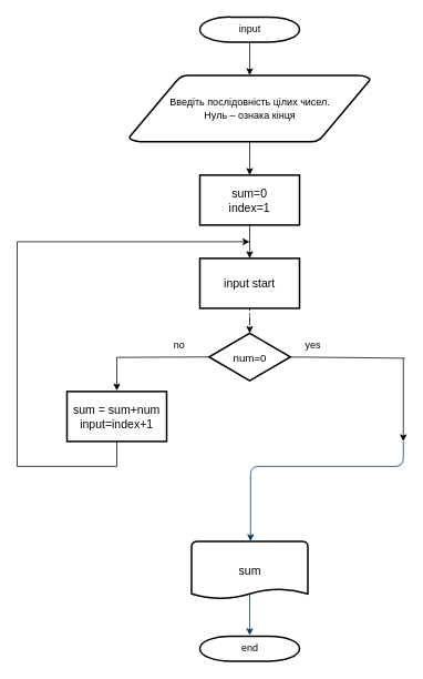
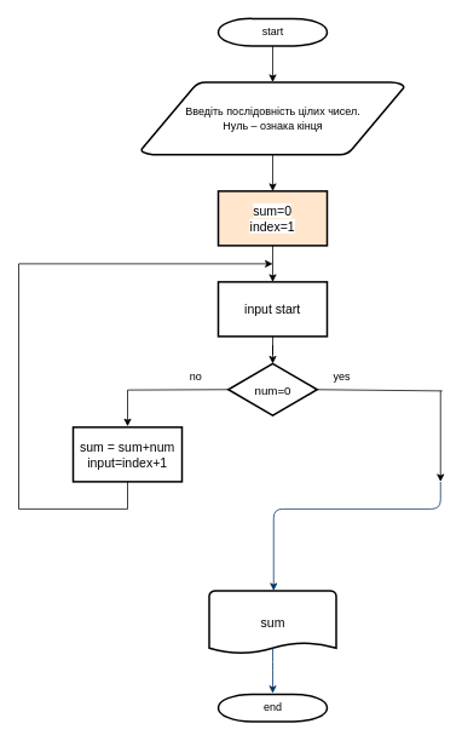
- <mxCell id="3" value="input" style="shape=mxgraph.flowchart.terminator;strokeWidth=2;gradientColor=none;gradientDirection=north;fontStyle=0;html=1;" parent="1" vertex="1"><mxGeometry x="240" y="20" width="120" height="30" as="geometry" /></mxCell>
+ <mxCell id="3" value="start" style="shape=mxgraph.flowchart.terminator;strokeWidth=2;gradientColor=none;gradientDirection=north;fontStyle=0;html=1;" parent="1" vertex="1"><mxGeometry x="240" y="20" width="120" height="30" as="geometry" /></mxCell>
- <mxCell id="21" value="&lt;span style=&quot;font-size: 14px; background-color: rgb(255, 255, 255);&quot;&gt;sum=0&lt;/span&gt;&lt;div&gt;&lt;span style=&quot;font-size: 14px; background-color: rgb(255, 255, 255);&quot;&gt;index=1&lt;/span&gt;&lt;/div&gt;" style="rounded=0;whiteSpace=wrap;html=1;strokeWidth=2;" vertex="1" parent="1"><mxGeometry x="240" y="210" width="120" height="60" as="geometry" /></mxCell>
+ <mxCell id="21" value="&lt;span style=&quot;font-size: 14px; background-color: rgb(255, 255, 255);&quot;&gt;sum=0&lt;/span&gt;&lt;div&gt;&lt;span style=&quot;font-size: 14px; background-color: rgb(255, 255, 255);&quot;&gt;index=1&lt;/span&gt;&lt;/div&gt;" style="rounded=0;whiteSpace=wrap;html=1;strokeWidth=2;fillColor=#ffe6cc;" vertex="1" parent="1"><mxGeometry x="240" y="210" width="120" height="60" as="geometry" /></mxCell>
- <mxCell id="22" value="" style="edgeStyle=orthogonalEdgeStyle;rounded=0;orthogonalLoop=1;jettySize=auto;html=1;dashed=1;" edge="1" parent="1" source="23" target="6"><mxGeometry relative="1" as="geometry" /></mxCell>
+ <mxCell id="22" value="" style="edgeStyle=orthogonalEdgeStyle;rounded=0;orthogonalLoop=1;jettySize=auto;html=1;" edge="1" parent="1" source="23" target="6"><mxGeometry relative="1" as="geometry" /></mxCell>
